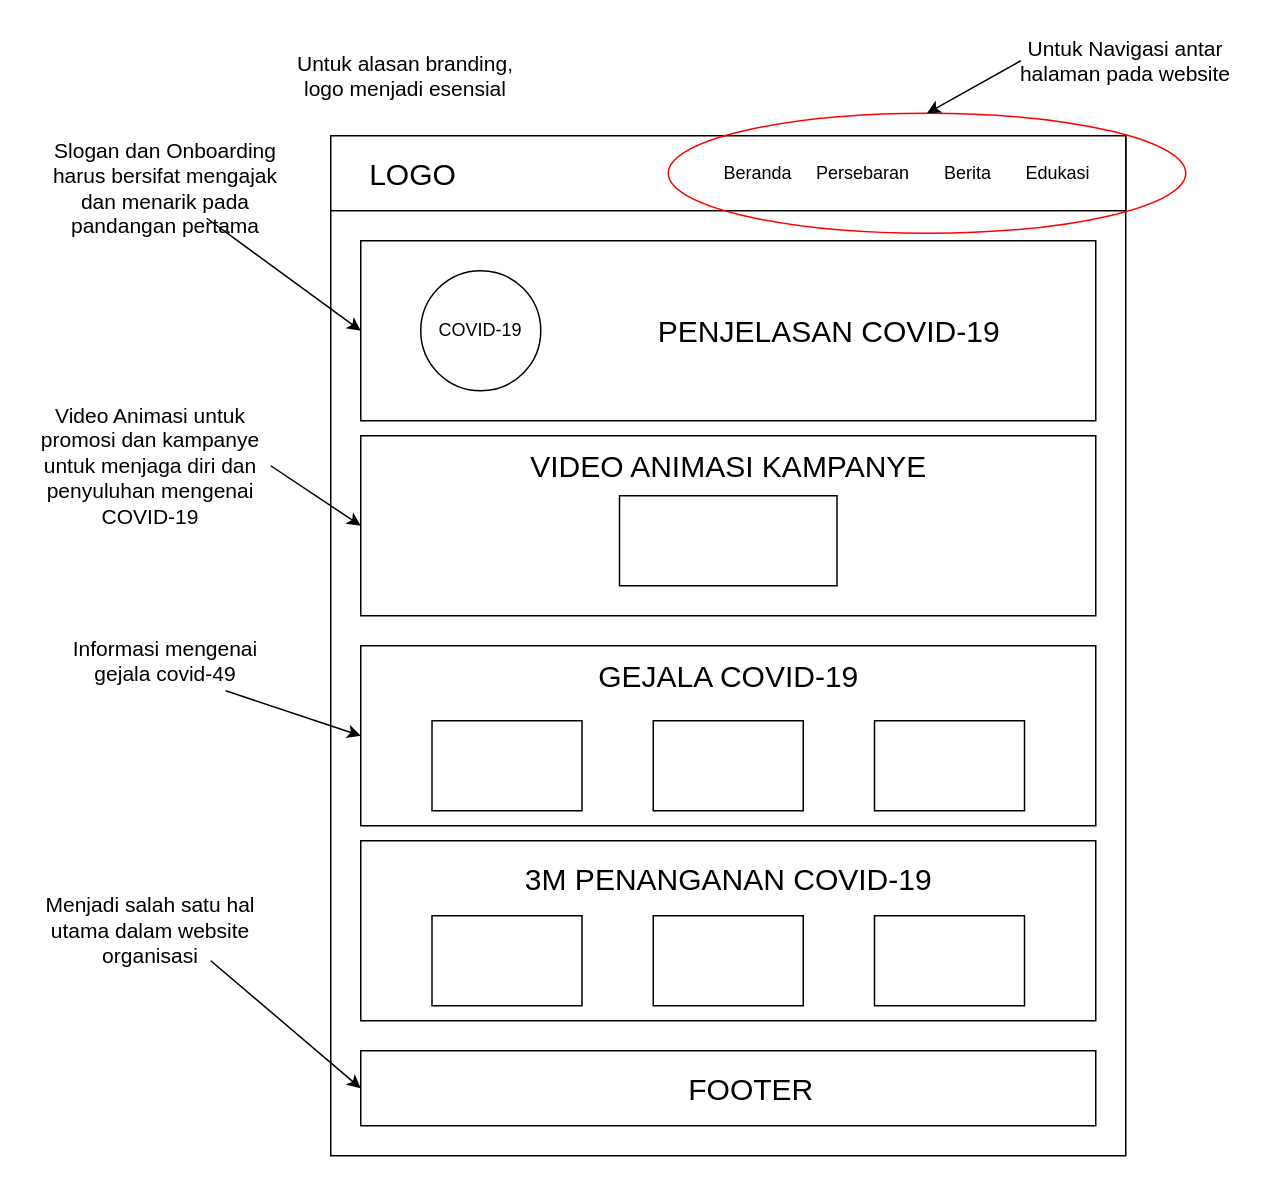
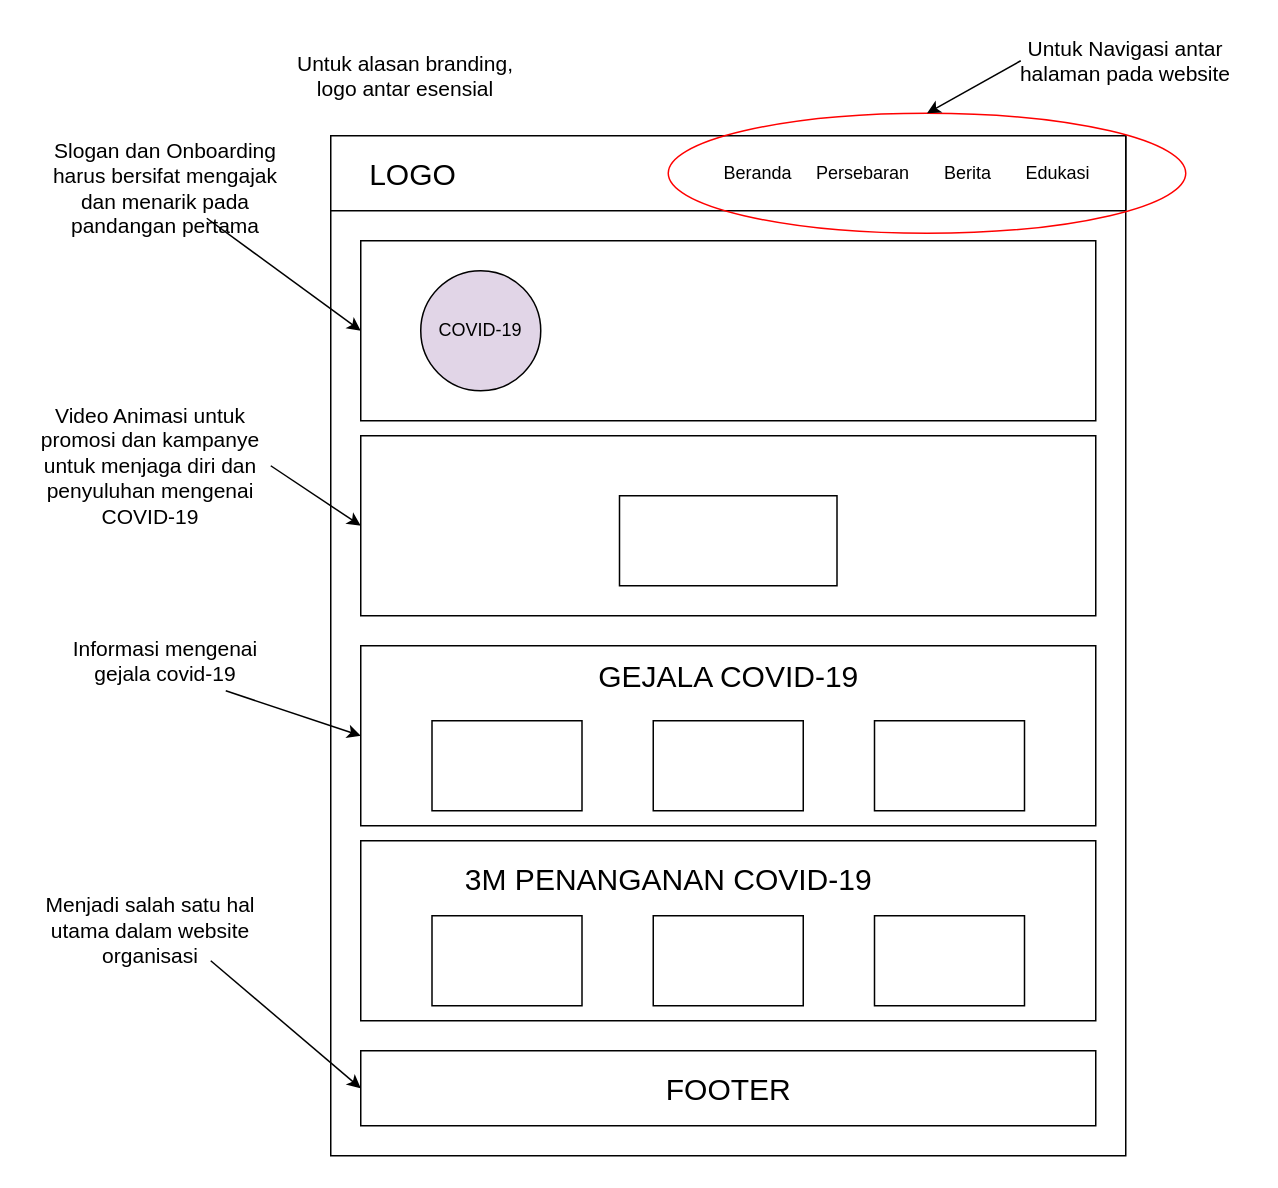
- <mxCell id="22" value="&lt;font style=&quot;font-size: 14px&quot;&gt;Untuk alasan branding, logo menjadi esensial&lt;/font&gt;" style="text;html=1;strokeColor=none;fillColor=none;align=center;verticalAlign=middle;whiteSpace=wrap;rounded=0;" vertex="1" parent="1"><mxGeometry x="190" y="30" width="160" height="40" as="geometry" /></mxCell>
+ <mxCell id="22" value="&lt;font style=&quot;font-size: 14px&quot;&gt;Untuk alasan branding, logo antar esensial&lt;/font&gt;" style="text;html=1;strokeColor=none;fillColor=none;align=center;verticalAlign=middle;whiteSpace=wrap;rounded=0;" vertex="1" parent="1"><mxGeometry x="190" y="30" width="160" height="40" as="geometry" /></mxCell>
- <mxCell id="33" value="COVID-19" style="ellipse;whiteSpace=wrap;html=1;aspect=fixed;" vertex="1" parent="1"><mxGeometry x="280" y="180" width="80" height="80" as="geometry" /></mxCell>
+ <mxCell id="33" value="COVID-19" style="ellipse;whiteSpace=wrap;html=1;aspect=fixed;fillColor=#e1d5e7;" vertex="1" parent="1"><mxGeometry x="280" y="180" width="80" height="80" as="geometry" /></mxCell>
- <mxCell id="10" value="&lt;font style=&quot;font-size: 20px&quot;&gt;PENJELASAN COVID-19&lt;/font&gt;" style="text;html=1;strokeColor=none;fillColor=none;align=center;verticalAlign=middle;whiteSpace=wrap;rounded=0;" vertex="1" parent="1"><mxGeometry x="435" y="210" width="235" height="20" as="geometry" /></mxCell>
- <mxCell id="13" value="&lt;font style=&quot;font-size: 20px&quot;&gt;VIDEO ANIMASI KAMPANYE&lt;/font&gt;" style="text;html=1;strokeColor=none;fillColor=none;align=center;verticalAlign=middle;whiteSpace=wrap;rounded=0;" vertex="1" parent="1"><mxGeometry x="343.75" y="300" width="282.5" height="20" as="geometry" /></mxCell>
- <mxCell id="26" value="&lt;span style=&quot;font-size: 14px&quot;&gt;Informasi mengenai gejala covid-49&lt;/span&gt;" style="text;html=1;strokeColor=none;fillColor=none;align=center;verticalAlign=middle;whiteSpace=wrap;rounded=0;" vertex="1" parent="1"><mxGeometry x="30" y="420" width="160" height="40" as="geometry" /></mxCell>
+ <mxCell id="26" value="&lt;span style=&quot;font-size: 14px&quot;&gt;Informasi mengenai gejala covid-19&lt;/span&gt;" style="text;html=1;strokeColor=none;fillColor=none;align=center;verticalAlign=middle;whiteSpace=wrap;rounded=0;" vertex="1" parent="1"><mxGeometry x="30" y="420" width="160" height="40" as="geometry" /></mxCell>
- <mxCell id="35" value="&lt;span style=&quot;font-size: 20px&quot;&gt;3M PENANGANAN COVID-19&lt;/span&gt;" style="text;html=1;strokeColor=none;fillColor=none;align=center;verticalAlign=middle;whiteSpace=wrap;rounded=0;" vertex="1" parent="1"><mxGeometry x="343.75" y="575" width="282.5" height="20" as="geometry" /></mxCell>
+ <mxCell id="35" value="&lt;span style=&quot;font-size: 20px&quot;&gt;3M PENANGANAN COVID-19&lt;/span&gt;" style="text;html=1;strokeColor=none;fillColor=none;align=center;verticalAlign=middle;whiteSpace=wrap;rounded=0;" vertex="1" parent="1"><mxGeometry x="303.75" y="575" width="282.5" height="20" as="geometry" /></mxCell>
- <mxCell id="28" value="&lt;span style=&quot;font-size: 20px&quot;&gt;FOOTER&lt;/span&gt;" style="text;html=1;strokeColor=none;fillColor=none;align=center;verticalAlign=middle;whiteSpace=wrap;rounded=0;" vertex="1" parent="1"><mxGeometry x="402.5" y="715" width="195" height="20" as="geometry" /></mxCell>
+ <mxCell id="28" value="&lt;span style=&quot;font-size: 20px&quot;&gt;FOOTER&lt;/span&gt;" style="text;html=1;strokeColor=none;fillColor=none;align=center;verticalAlign=middle;whiteSpace=wrap;rounded=0;" vertex="1" parent="1"><mxGeometry x="387.5" y="715" width="195" height="20" as="geometry" /></mxCell>
